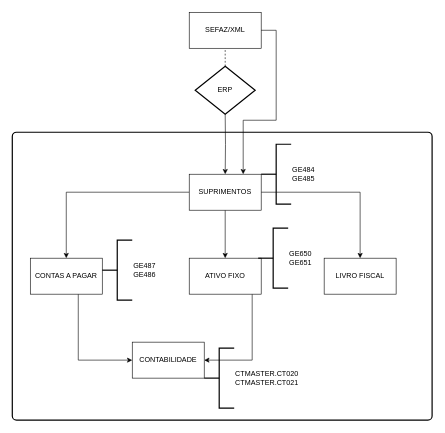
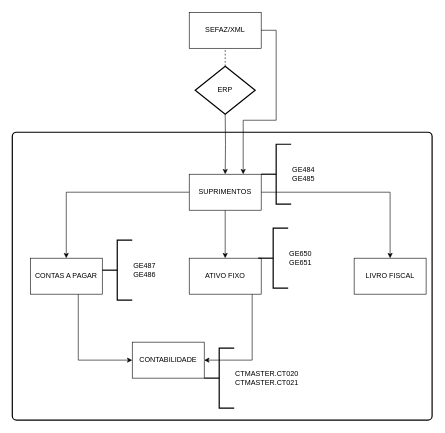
- <mxCell id="10" value="LIVRO FISCAL" style="rounded=0;whiteSpace=wrap;html=1;strokeColor=#000000;" vertex="1" parent="1"><mxGeometry x="540" y="430" width="120" height="60" as="geometry" /></mxCell>
+ <mxCell id="10" value="LIVRO FISCAL" style="rounded=0;whiteSpace=wrap;html=1;strokeColor=#000000;" vertex="1" parent="1"><mxGeometry x="590" y="430" width="120" height="60" as="geometry" /></mxCell>
